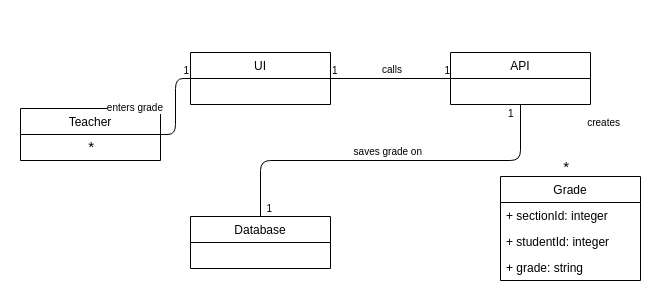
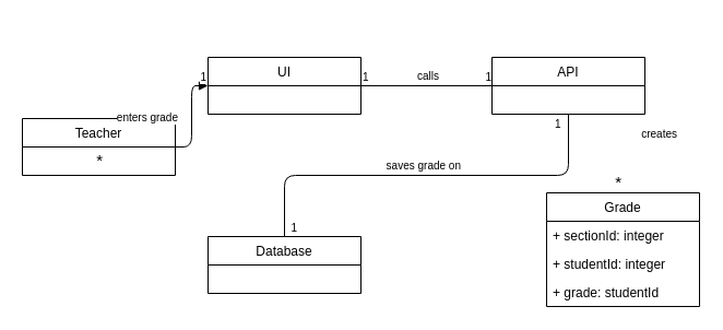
- <mxCell id="6" value="" style="endArrow=none;html=1;edgeStyle=orthogonalEdgeStyle;entryX=0;entryY=0.5;entryDx=0;entryDy=0;exitX=1;exitY=0.5;exitDx=0;exitDy=0;" parent="1" source="2" target="4" edge="1"><mxGeometry relative="1" as="geometry"><mxPoint x="80" y="147" as="sourcePoint" /><mxPoint x="160" y="106" as="targetPoint" /></mxGeometry></mxCell>
+ <mxCell id="6" value="" style="endArrow=block;html=1;edgeStyle=orthogonalEdgeStyle;entryX=0;entryY=0.5;entryDx=0;entryDy=0;exitX=1;exitY=0.5;exitDx=0;exitDy=0;" parent="1" source="2" target="4" edge="1"><mxGeometry relative="1" as="geometry"><mxPoint x="80" y="147" as="sourcePoint" /><mxPoint x="160" y="106" as="targetPoint" /></mxGeometry></mxCell>
- <mxCell id="21" value="+ grade: string" style="text;strokeColor=none;fillColor=none;align=left;verticalAlign=top;spacingLeft=4;spacingRight=4;overflow=hidden;rotatable=0;points=[[0,0.5],[1,0.5]];portConstraint=eastwest;" parent="18" vertex="1"><mxGeometry y="78" width="140" height="26" as="geometry" /></mxCell>
+ <mxCell id="21" value="+ grade: studentId" style="text;strokeColor=none;fillColor=none;align=left;verticalAlign=top;spacingLeft=4;spacingRight=4;overflow=hidden;rotatable=0;points=[[0,0.5],[1,0.5]];portConstraint=eastwest;" parent="18" vertex="1"><mxGeometry y="78" width="140" height="26" as="geometry" /></mxCell>
